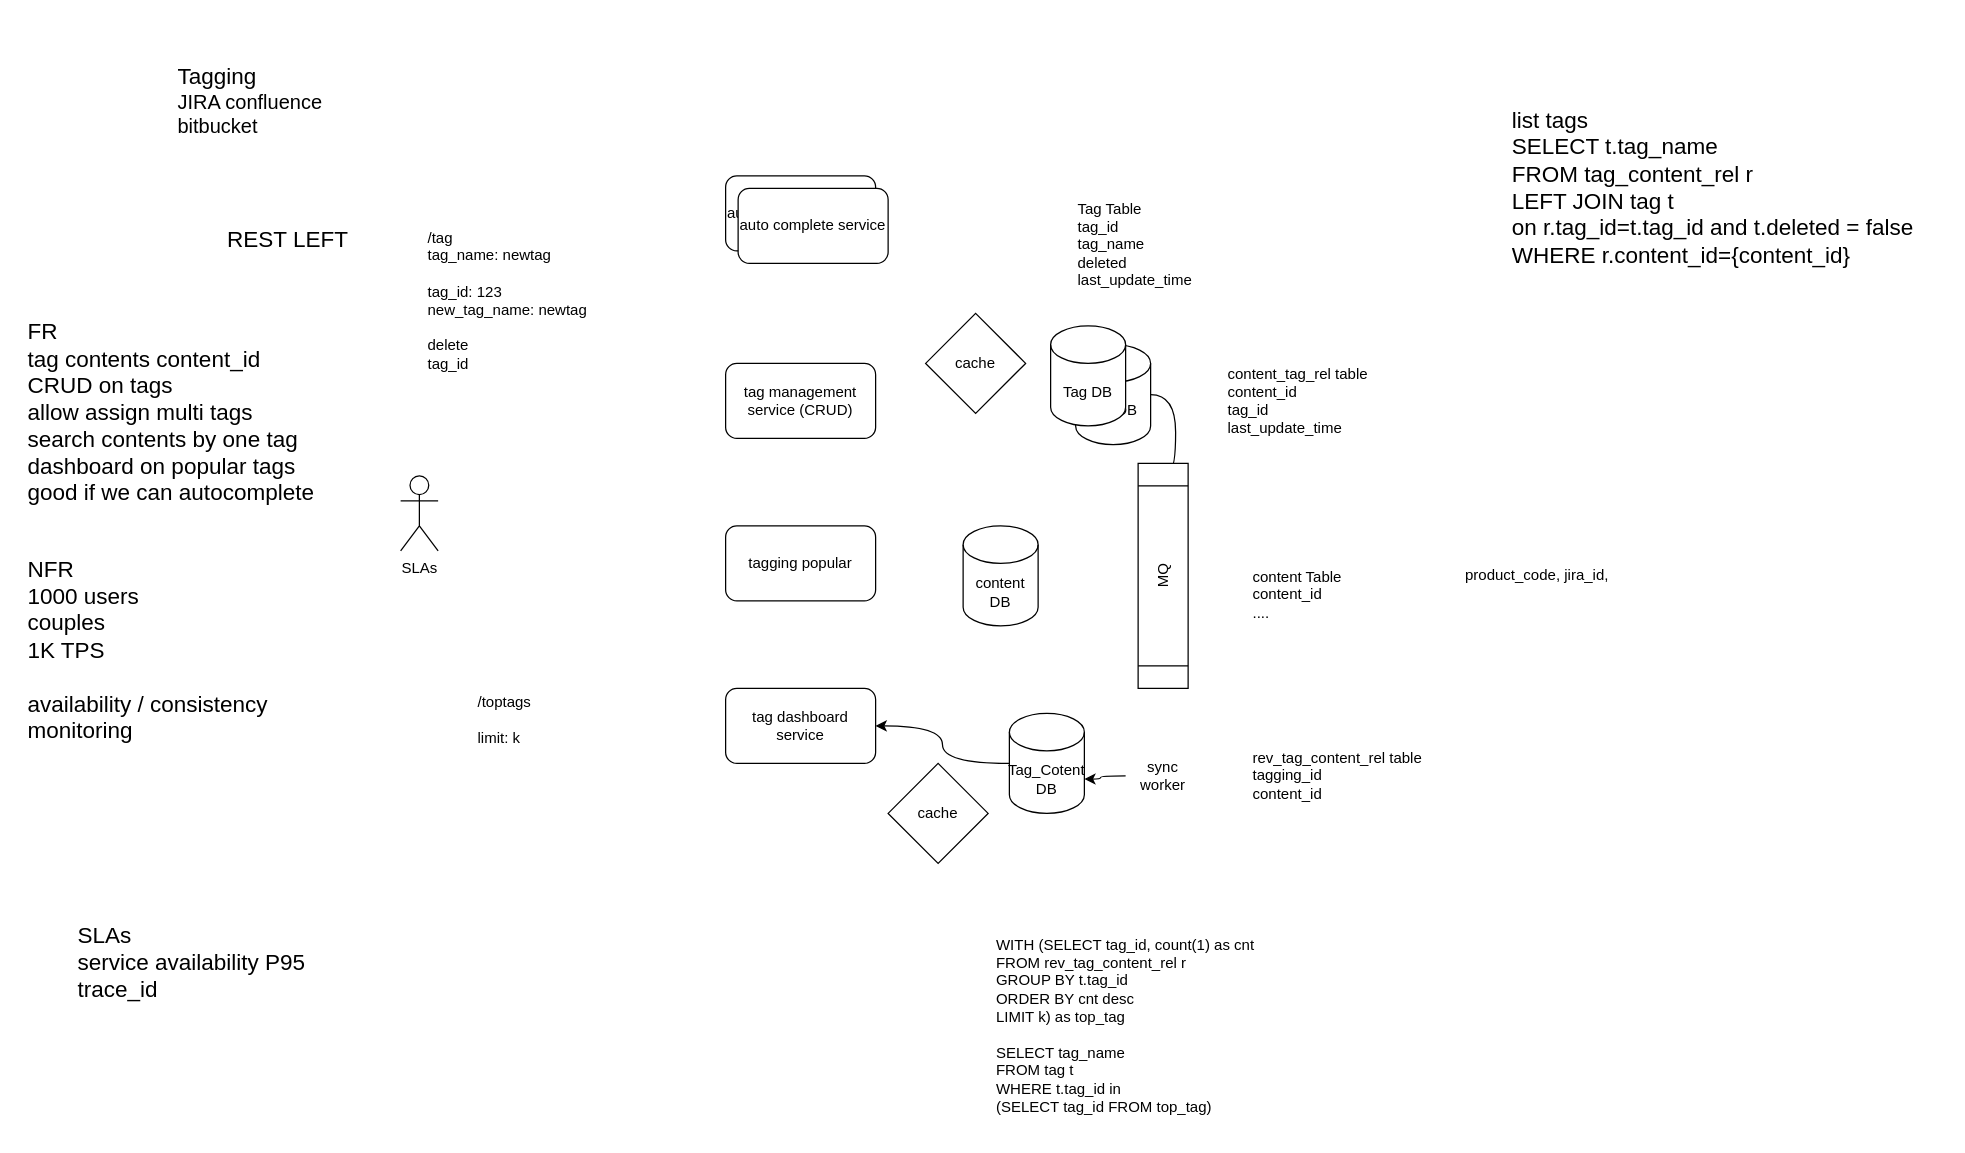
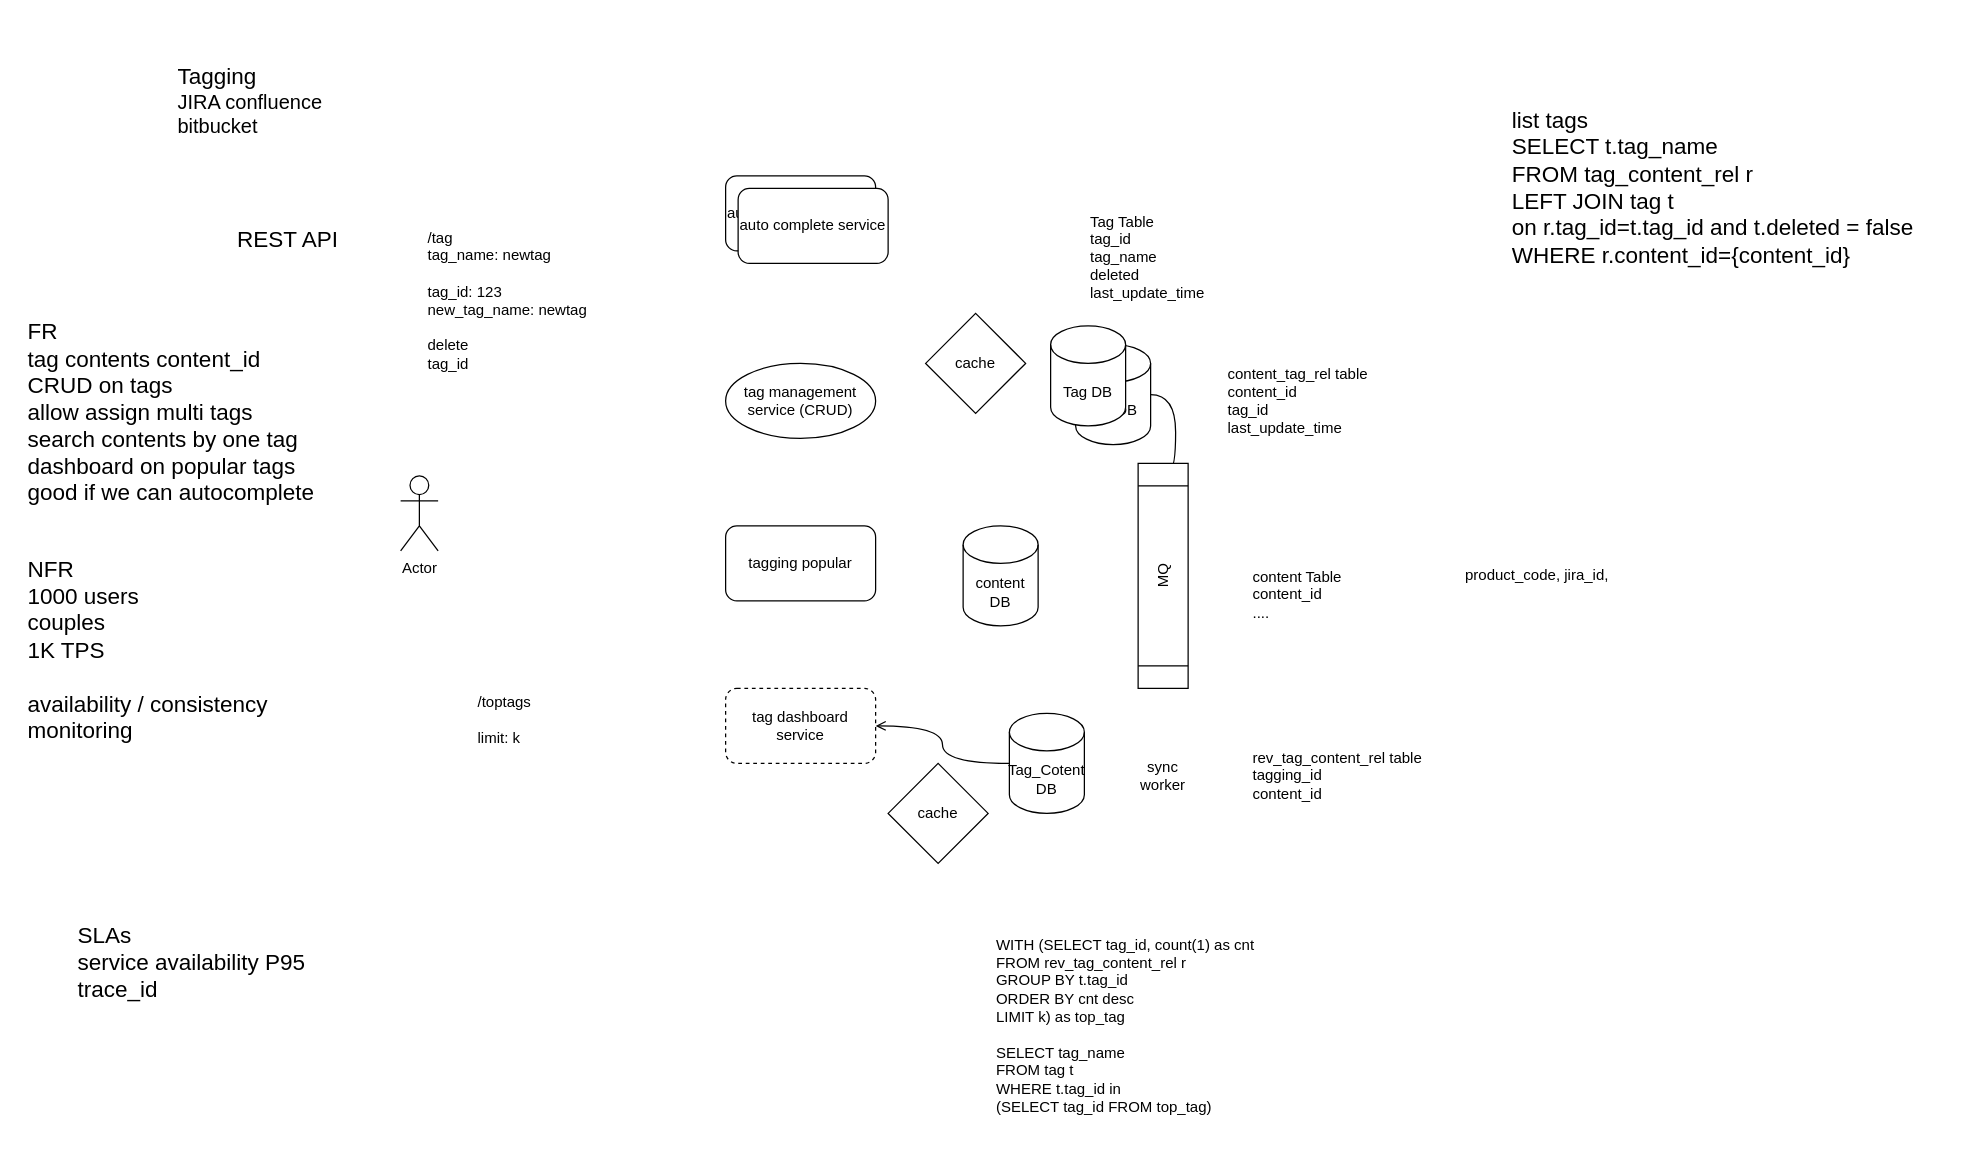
- <mxCell id="24" value="&lt;font style=&quot;font-size: 18px;&quot;&gt;REST LEFT&lt;/font&gt;" style="text;html=1;align=center;verticalAlign=middle;whiteSpace=wrap;rounded=0;" vertex="1" parent="1"><mxGeometry x="170" y="190" width="120" as="geometry" /></mxCell>
+ <mxCell id="24" value="&lt;font style=&quot;font-size: 18px;&quot;&gt;REST API&lt;/font&gt;" style="text;html=1;align=center;verticalAlign=middle;whiteSpace=wrap;rounded=0;" vertex="1" parent="1"><mxGeometry x="170" y="190" width="120" as="geometry" /></mxCell>
- <mxCell id="11" value="Tag Table&lt;div&gt;tag_id&lt;/div&gt;&lt;div&gt;tag_name&lt;/div&gt;&lt;div&gt;deleted&lt;/div&gt;&lt;div&gt;last_update_time&lt;/div&gt;" style="text;html=1;align=left;verticalAlign=middle;whiteSpace=wrap;rounded=0;" vertex="1" parent="1"><mxGeometry x="860" y="150" width="80" height="90" as="geometry" /></mxCell>
+ <mxCell id="11" value="Tag Table&lt;div&gt;tag_id&lt;/div&gt;&lt;div&gt;tag_name&lt;/div&gt;&lt;div&gt;deleted&lt;/div&gt;&lt;div&gt;last_update_time&lt;/div&gt;" style="text;html=1;align=left;verticalAlign=middle;whiteSpace=wrap;rounded=0;" vertex="1" parent="1"><mxGeometry x="870" y="160" width="80" height="90" as="geometry" /></mxCell>
- <mxCell id="6" value="tag management service (CRUD)" style="rounded=1;whiteSpace=wrap;html=1;" vertex="1" parent="1"><mxGeometry x="580" y="290" width="120" height="60" as="geometry" /></mxCell>
+ <mxCell id="6" value="tag management service (CRUD)" style="ellipse;whiteSpace=wrap;html=1;" vertex="1" parent="1"><mxGeometry x="580" y="290" width="120" height="60" as="geometry" /></mxCell>
- <mxCell id="5" value="SLAs" style="shape=umlActor;verticalLabelPosition=bottom;verticalAlign=top;html=1;outlineConnect=0;" vertex="1" parent="1"><mxGeometry x="320" y="380" width="30" height="60" as="geometry" /></mxCell>
+ <mxCell id="5" value="Actor" style="shape=umlActor;verticalLabelPosition=bottom;verticalAlign=top;html=1;outlineConnect=0;" vertex="1" parent="1"><mxGeometry x="320" y="380" width="30" height="60" as="geometry" /></mxCell>
- <mxCell id="8" value="tag dashboard&lt;div&gt;service&lt;/div&gt;" style="rounded=1;whiteSpace=wrap;html=1;" vertex="1" parent="1"><mxGeometry x="580" y="550" width="120" height="60" as="geometry" /></mxCell>
+ <mxCell id="8" value="tag dashboard&lt;div&gt;service&lt;/div&gt;" style="rounded=1;whiteSpace=wrap;html=1;dashed=1;" vertex="1" parent="1"><mxGeometry x="580" y="550" width="120" height="60" as="geometry" /></mxCell>
- <mxCell id="17" style="edgeStyle=orthogonalEdgeStyle;curved=1;rounded=0;orthogonalLoop=1;jettySize=auto;html=1;entryX=1;entryY=0.5;entryDx=0;entryDy=0;" edge="1" parent="1" source="18" target="8"><mxGeometry relative="1" as="geometry" /></mxCell>
+ <mxCell id="17" style="edgeStyle=orthogonalEdgeStyle;curved=1;rounded=0;orthogonalLoop=1;jettySize=auto;html=1;entryX=1;entryY=0.5;entryDx=0;entryDy=0;endArrow=open;" edge="1" parent="1" source="18" target="8"><mxGeometry relative="1" as="geometry" /></mxCell>
- <mxCell id="21" style="edgeStyle=orthogonalEdgeStyle;curved=1;rounded=0;orthogonalLoop=1;jettySize=auto;html=1;entryX=1;entryY=0;entryDx=0;entryDy=52.5;entryPerimeter=0;" edge="1" parent="1" source="20" target="18"><mxGeometry relative="1" as="geometry" /></mxCell>
